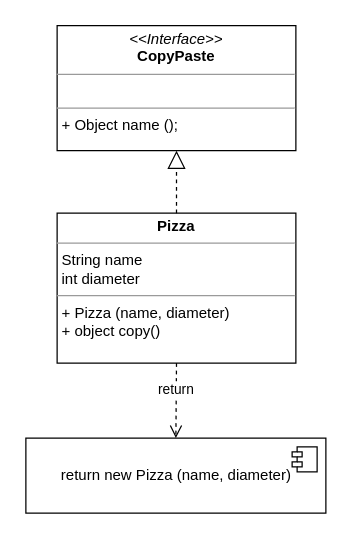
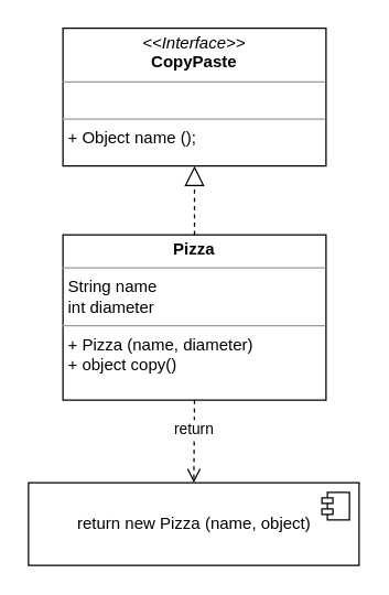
- <mxCell id="4" value="return new Pizza (name, diameter)" style="html=1;dropTarget=0;" vertex="1" parent="1"><mxGeometry x="20" y="350" width="240" height="60" as="geometry" /></mxCell>
+ <mxCell id="4" value="return new Pizza (name, object)" style="html=1;dropTarget=0;" vertex="1" parent="1"><mxGeometry x="20" y="350" width="240" height="60" as="geometry" /></mxCell>
